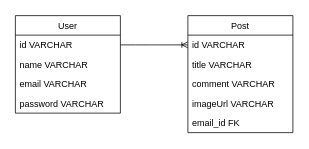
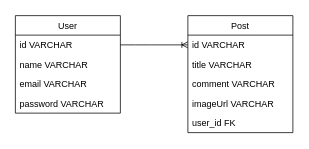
- <mxCell id="12" value="email_id FK" style="text;strokeColor=none;fillColor=none;align=left;verticalAlign=top;spacingLeft=4;spacingRight=4;overflow=hidden;rotatable=0;points=[[0,0.5],[1,0.5]];portConstraint=eastwest;" vertex="1" parent="7"><mxGeometry y="130" width="140" height="26" as="geometry" /></mxCell>
+ <mxCell id="12" value="user_id FK" style="text;strokeColor=none;fillColor=none;align=left;verticalAlign=top;spacingLeft=4;spacingRight=4;overflow=hidden;rotatable=0;points=[[0,0.5],[1,0.5]];portConstraint=eastwest;" vertex="1" parent="7"><mxGeometry y="130" width="140" height="26" as="geometry" /></mxCell>
